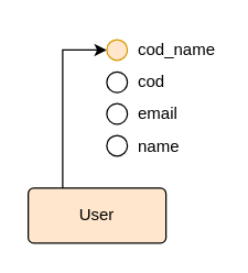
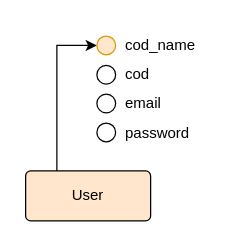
- <mxCell id="15" value="name" style="text;html=1;align=left;verticalAlign=middle;whiteSpace=wrap;rounded=0;" vertex="1" parent="13"><mxGeometry x="21" width="60" height="31" as="geometry" /></mxCell>
+ <mxCell id="15" value="password" style="text;html=1;align=left;verticalAlign=middle;whiteSpace=wrap;rounded=0;" vertex="1" parent="13"><mxGeometry x="21" width="60" height="31" as="geometry" /></mxCell>
